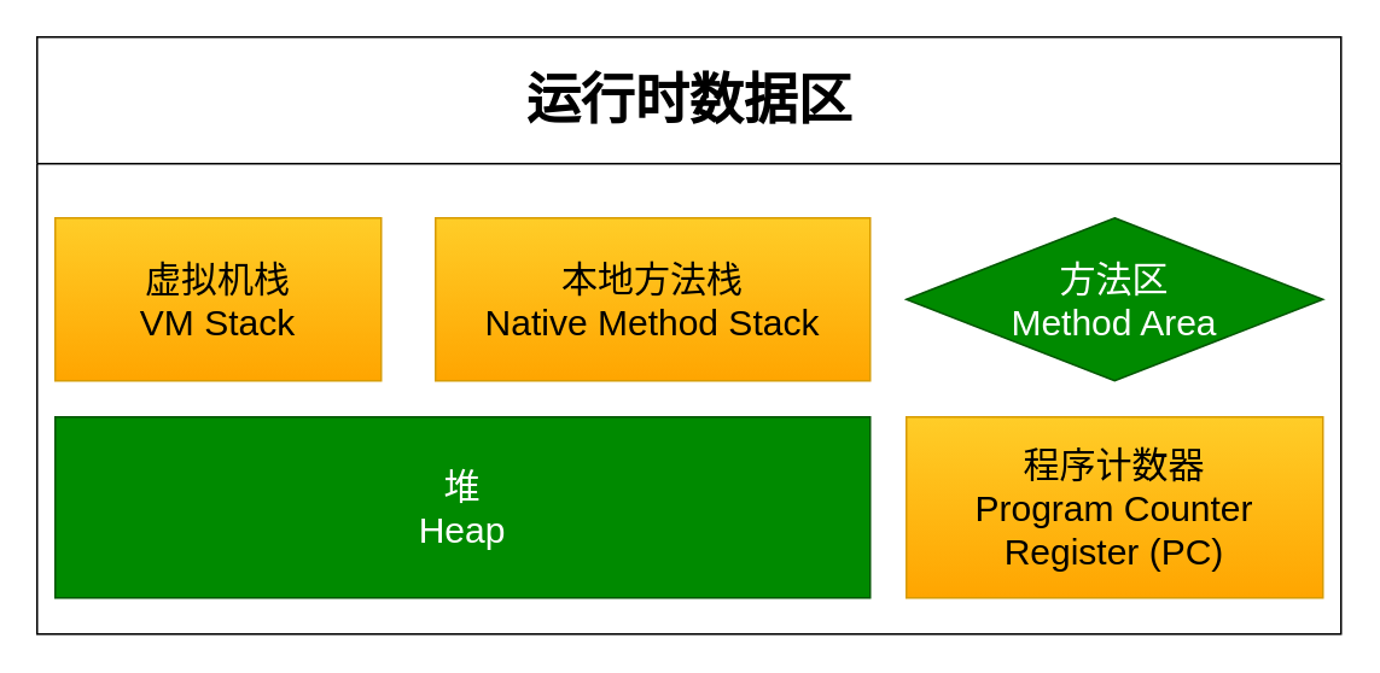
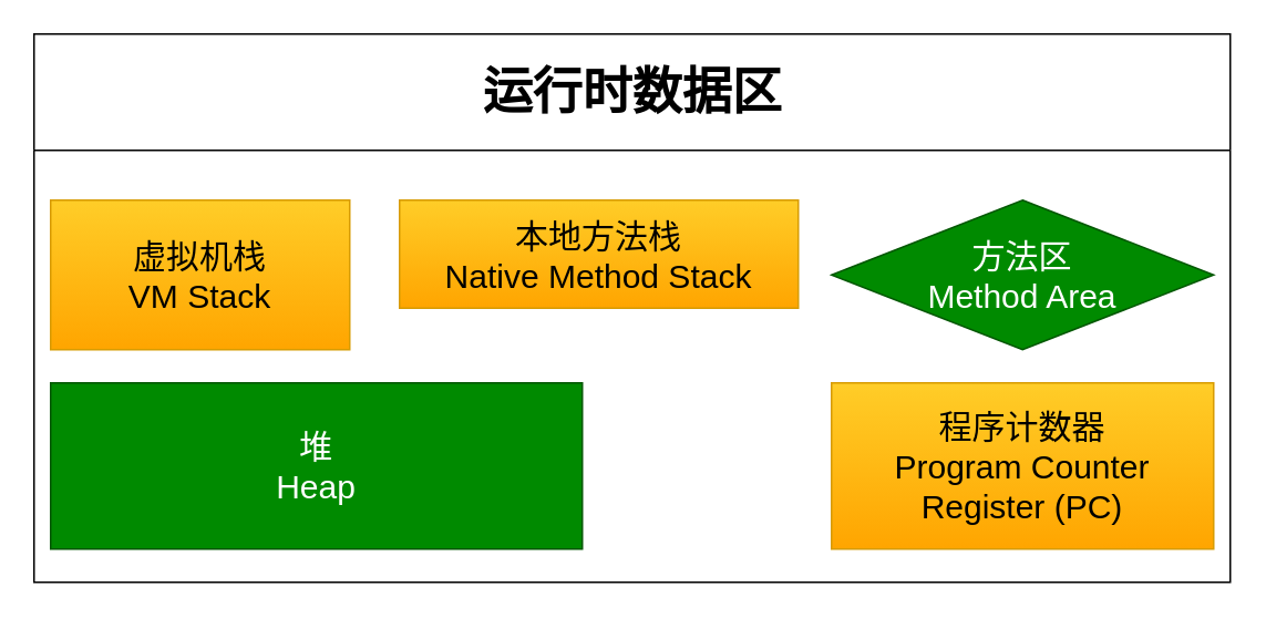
- <mxCell id="4" value="本地方法栈&lt;br style=&quot;font-size: 20px;&quot;&gt;Native Method Stack" style="rounded=0;whiteSpace=wrap;html=1;gradientColor=#ffa500;fillColor=#ffcd28;strokeColor=#d79b00;fontSize=20;" vertex="1" parent="2"><mxGeometry x="220" y="100" width="240" height="90" as="geometry" /></mxCell>
+ <mxCell id="4" value="本地方法栈&lt;br style=&quot;font-size: 20px;&quot;&gt;Native Method Stack" style="rounded=0;whiteSpace=wrap;html=1;gradientColor=#ffa500;fillColor=#ffcd28;strokeColor=#d79b00;fontSize=20;" vertex="1" parent="2"><mxGeometry x="220" y="100" width="240" height="65" as="geometry" /></mxCell>
- <mxCell id="6" value="堆&lt;br style=&quot;font-size: 20px;&quot;&gt;Heap" style="rounded=0;whiteSpace=wrap;html=1;fillColor=#008a00;strokeColor=#005700;fontColor=#ffffff;fontSize=20;" vertex="1" parent="2"><mxGeometry x="10" y="210" width="450" height="100" as="geometry" /></mxCell>
+ <mxCell id="6" value="堆&lt;br style=&quot;font-size: 20px;&quot;&gt;Heap" style="rounded=0;whiteSpace=wrap;html=1;fillColor=#008a00;strokeColor=#005700;fontColor=#ffffff;fontSize=20;" vertex="1" parent="2"><mxGeometry x="10" y="210" width="320" height="100" as="geometry" /></mxCell>
